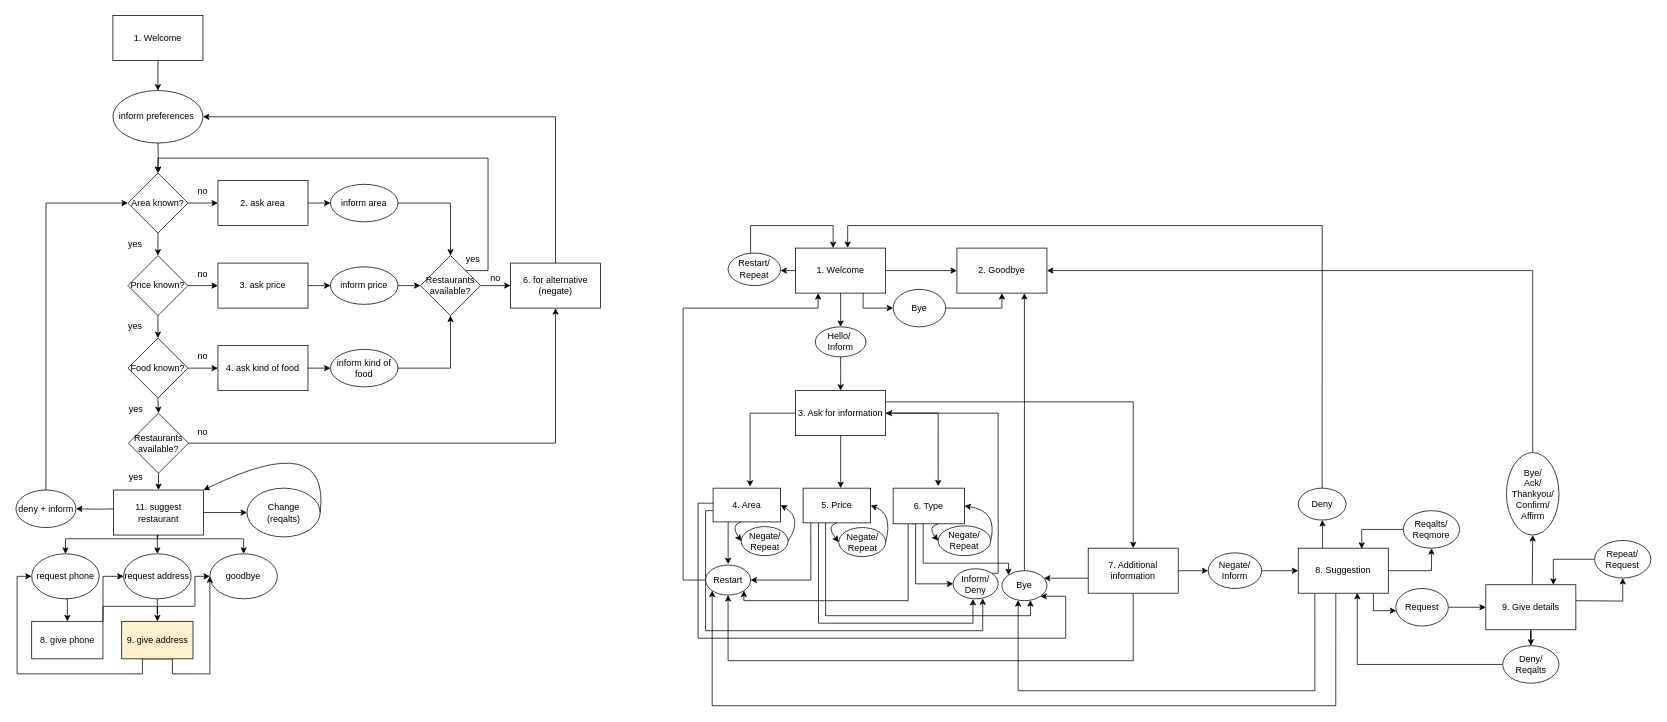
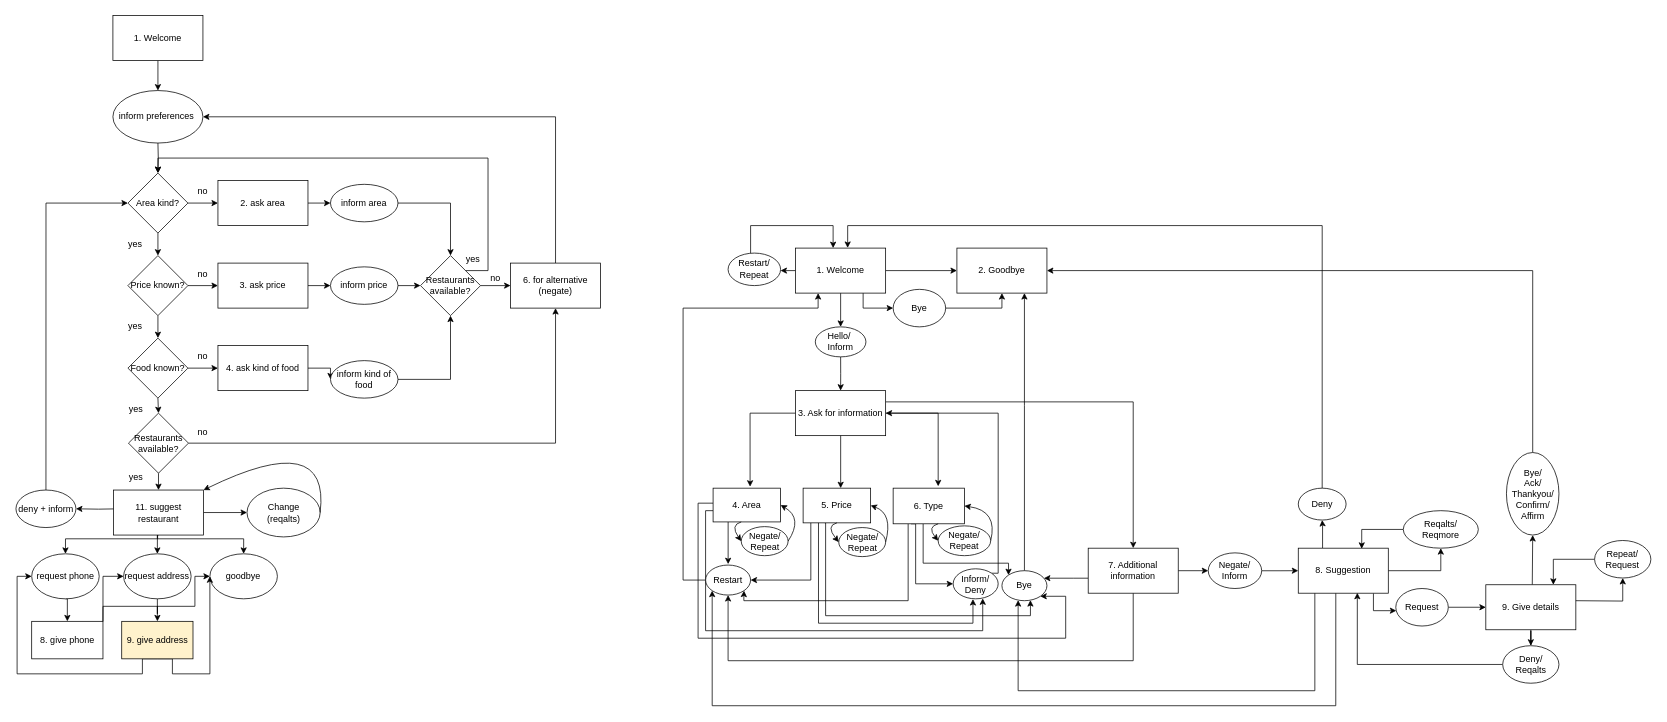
- <mxCell id="7" value="Area known?" style="rhombus;whiteSpace=wrap;html=1;" parent="1" vertex="1"><mxGeometry x="170" y="230" width="80" height="80" as="geometry" /></mxCell>
+ <mxCell id="7" value="Area kind?" style="rhombus;whiteSpace=wrap;html=1;" parent="1" vertex="1"><mxGeometry x="170" y="230" width="80" height="80" as="geometry" /></mxCell>
- <mxCell id="31" value="inform kind of food" style="ellipse;whiteSpace=wrap;html=1;" parent="1" vertex="1"><mxGeometry x="440" y="465" width="90" height="50" as="geometry" /></mxCell>
+ <mxCell id="31" value="inform kind of food" style="ellipse;whiteSpace=wrap;html=1;" parent="1" vertex="1"><mxGeometry x="440" y="480" width="90" height="50" as="geometry" /></mxCell>
- <mxCell id="119" value="Reqalts/&lt;br&gt;Reqmore" style="ellipse;whiteSpace=wrap;html=1;" parent="1" vertex="1"><mxGeometry x="1870" y="680" width="75" height="50" as="geometry" /></mxCell>
+ <mxCell id="119" value="Reqalts/&lt;br&gt;Reqmore" style="ellipse;whiteSpace=wrap;html=1;" parent="1" vertex="1"><mxGeometry x="1870" y="680" width="100" height="50" as="geometry" /></mxCell>
